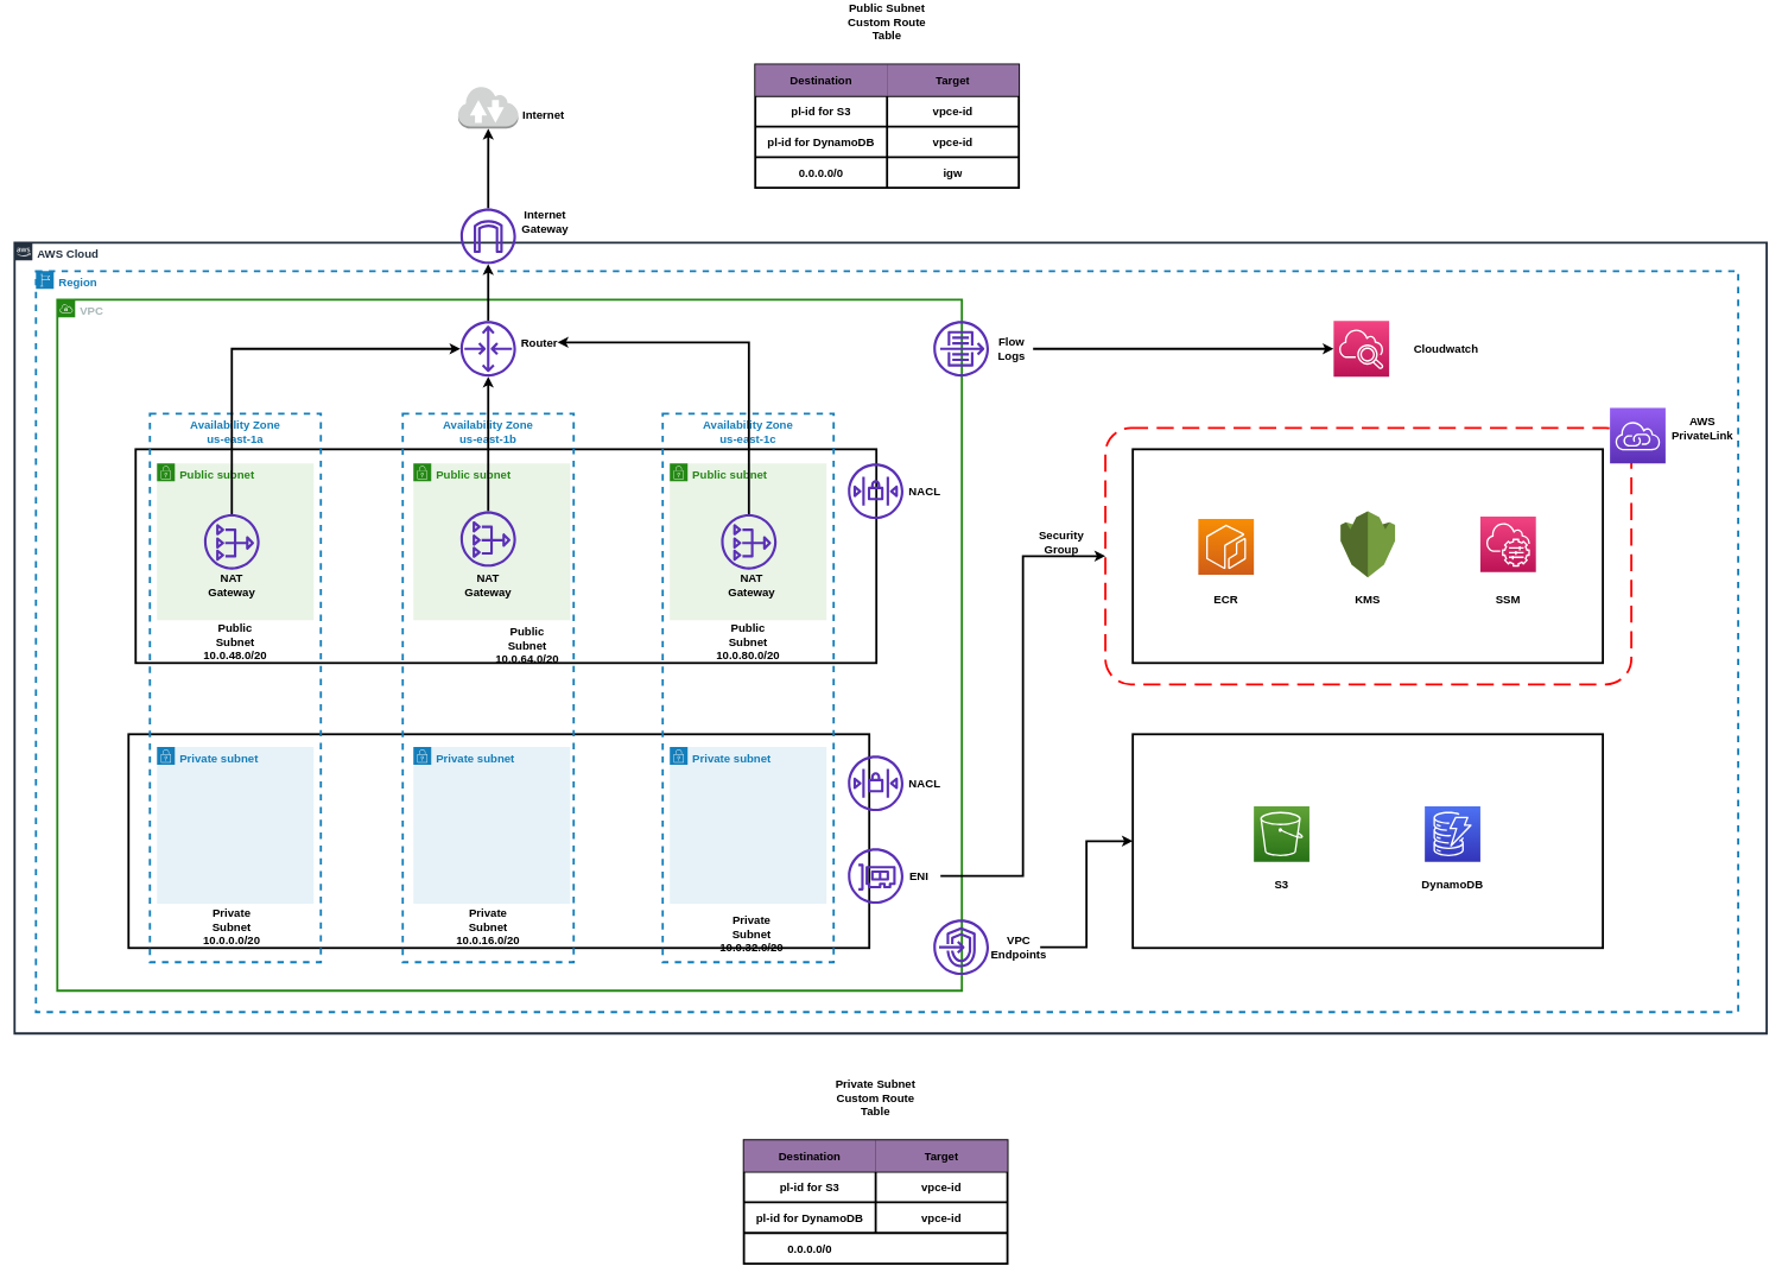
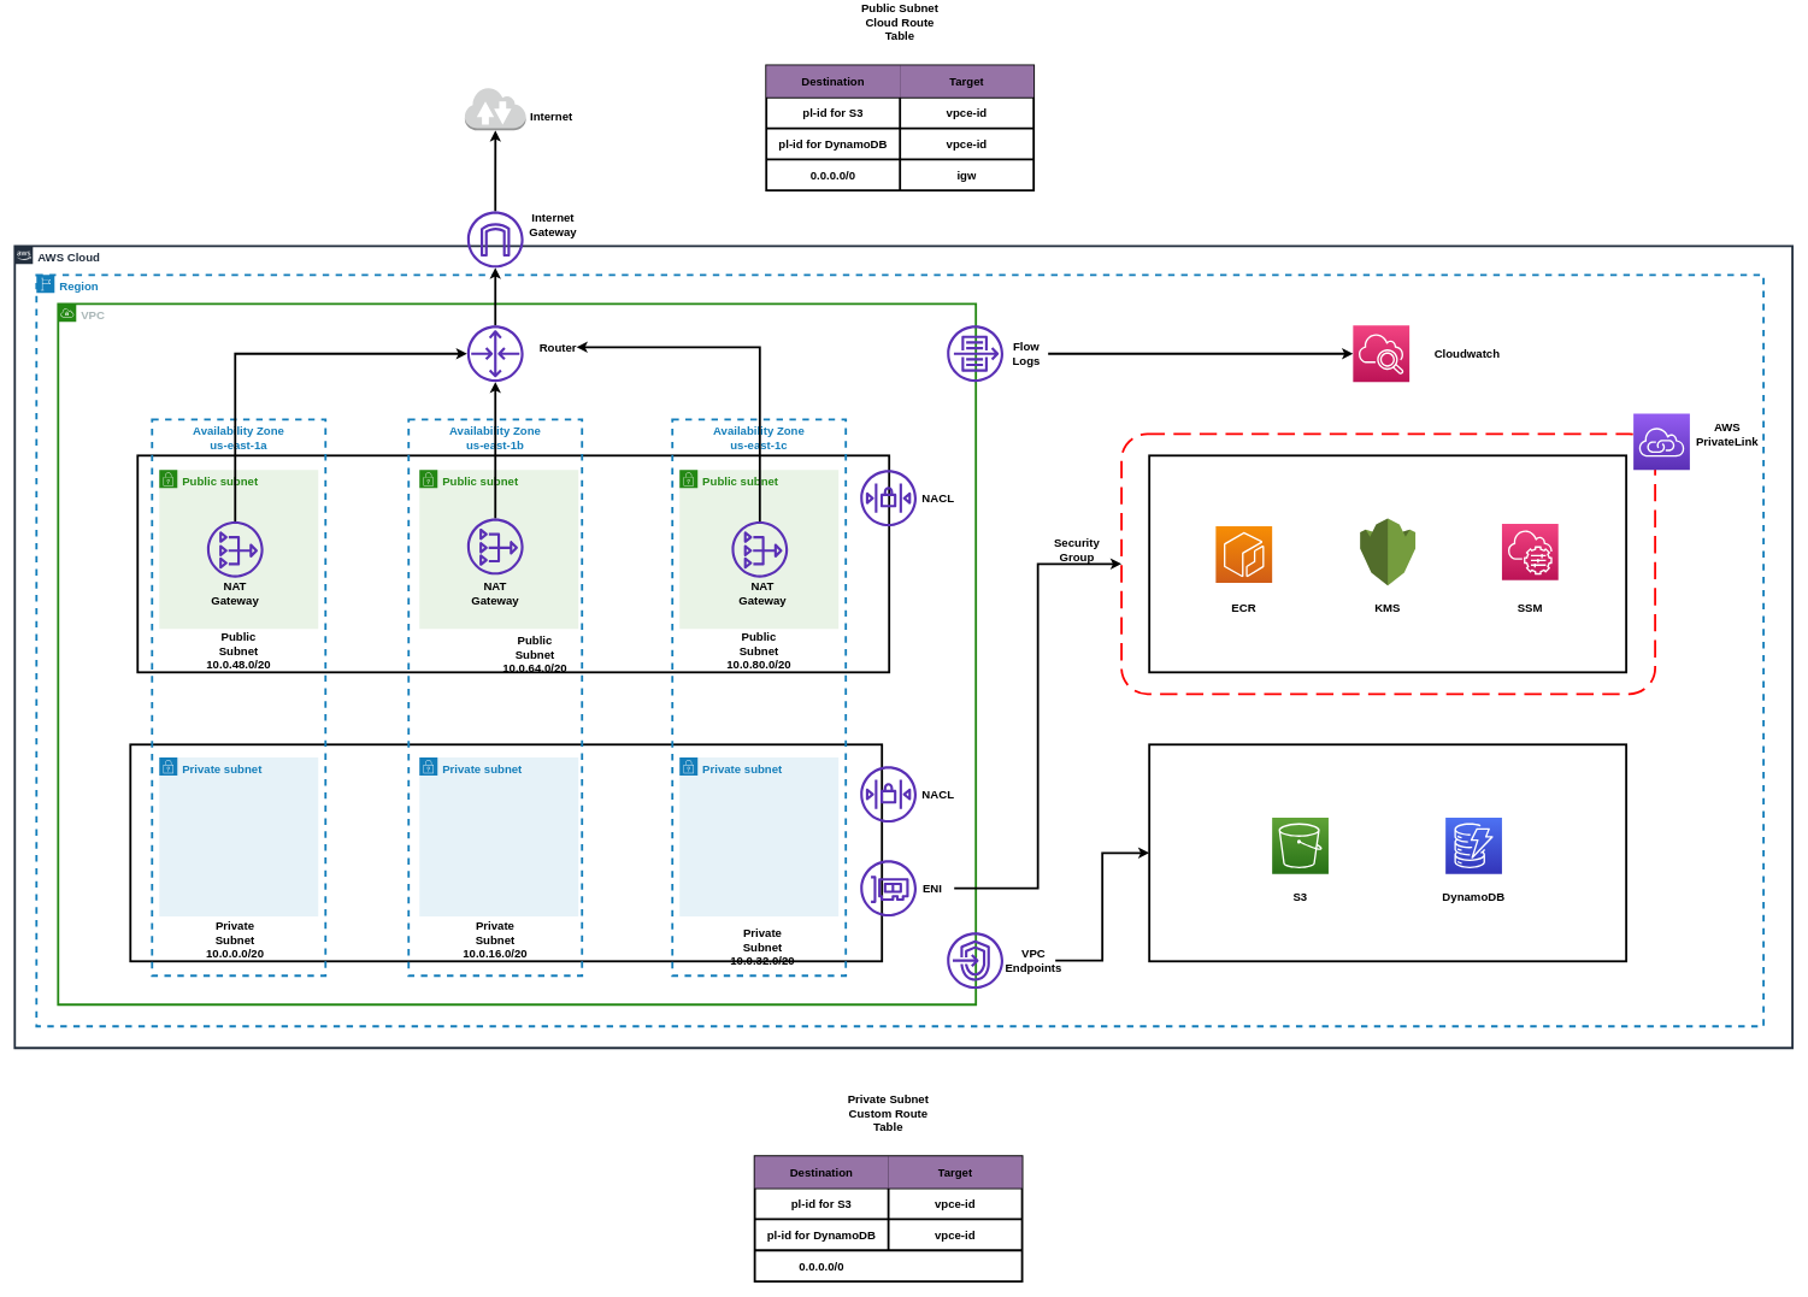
- <mxCell id="79" value="Public Subnet&lt;br style=&quot;font-size: 16px;&quot;&gt;Custom Route Table" style="text;html=1;strokeColor=none;fillColor=none;align=center;verticalAlign=middle;whiteSpace=wrap;rounded=0;strokeWidth=3;fontSize=16;fontStyle=1" vertex="1" parent="1"><mxGeometry x="1185" y="20" width="120" height="20" as="geometry" /></mxCell>
+ <mxCell id="79" value="Public Subnet&lt;br style=&quot;font-size: 16px;&quot;&gt;Cloud Route Table" style="text;html=1;strokeColor=none;fillColor=none;align=center;verticalAlign=middle;whiteSpace=wrap;rounded=0;strokeWidth=3;fontSize=16;fontStyle=1" vertex="1" parent="1"><mxGeometry x="1185" y="20" width="120" height="20" as="geometry" /></mxCell>
- <mxCell id="29" value="Router" style="text;html=1;strokeColor=none;fillColor=none;align=center;verticalAlign=middle;whiteSpace=wrap;rounded=0;strokeWidth=3;fontSize=16;fontStyle=1" vertex="1" parent="1"><mxGeometry x="732.25" y="470" width="50" height="20" as="geometry" /></mxCell>
+ <mxCell id="29" value="Router" style="text;html=1;strokeColor=none;fillColor=none;align=center;verticalAlign=middle;whiteSpace=wrap;rounded=0;strokeWidth=3;fontSize=16;fontStyle=1" vertex="1" parent="1"><mxGeometry x="747.25" y="470" width="50" height="20" as="geometry" /></mxCell>
